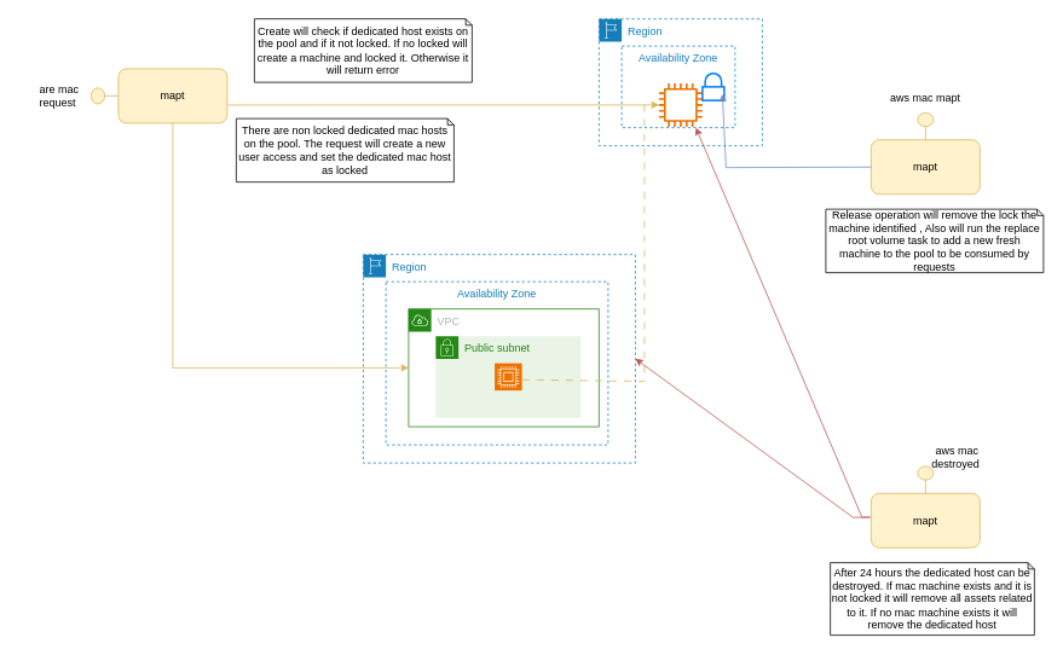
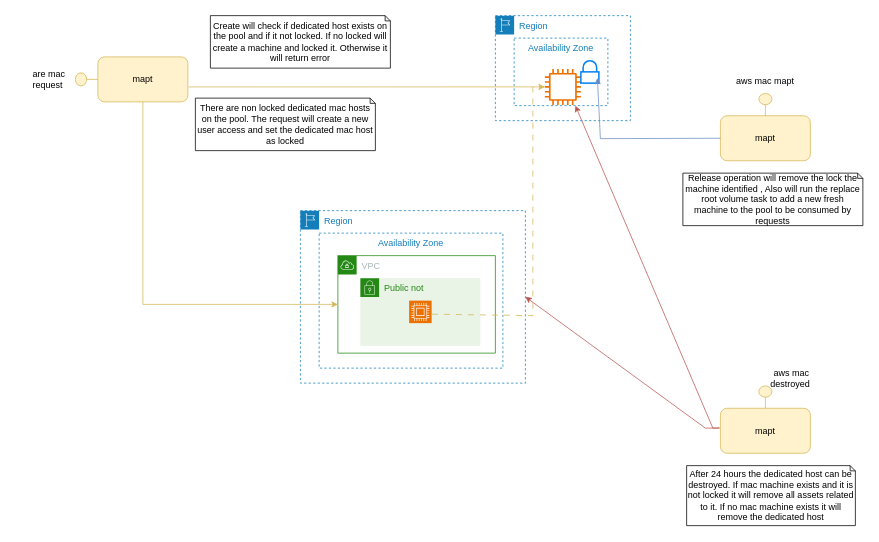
- <mxCell id="14" value="Public subnet" style="points=[[0,0],[0.25,0],[0.5,0],[0.75,0],[1,0],[1,0.25],[1,0.5],[1,0.75],[1,1],[0.75,1],[0.5,1],[0.25,1],[0,1],[0,0.75],[0,0.5],[0,0.25]];outlineConnect=0;gradientColor=none;html=1;whiteSpace=wrap;fontSize=12;fontStyle=0;container=1;pointerEvents=0;collapsible=0;recursiveResize=0;shape=mxgraph.aws4.group;grIcon=mxgraph.aws4.group_security_group;grStroke=0;strokeColor=#248814;fillColor=#E9F3E6;verticalAlign=top;align=left;spacingLeft=30;fontColor=#248814;dashed=0;" parent="11" vertex="1"><mxGeometry x="80" y="90" width="160" height="90" as="geometry" /></mxCell>
+ <mxCell id="14" value="Public not" style="points=[[0,0],[0.25,0],[0.5,0],[0.75,0],[1,0],[1,0.25],[1,0.5],[1,0.75],[1,1],[0.75,1],[0.5,1],[0.25,1],[0,1],[0,0.75],[0,0.5],[0,0.25]];outlineConnect=0;gradientColor=none;html=1;whiteSpace=wrap;fontSize=12;fontStyle=0;container=1;pointerEvents=0;collapsible=0;recursiveResize=0;shape=mxgraph.aws4.group;grIcon=mxgraph.aws4.group_security_group;grStroke=0;strokeColor=#248814;fillColor=#E9F3E6;verticalAlign=top;align=left;spacingLeft=30;fontColor=#248814;dashed=0;" parent="11" vertex="1"><mxGeometry x="80" y="90" width="160" height="90" as="geometry" /></mxCell>
